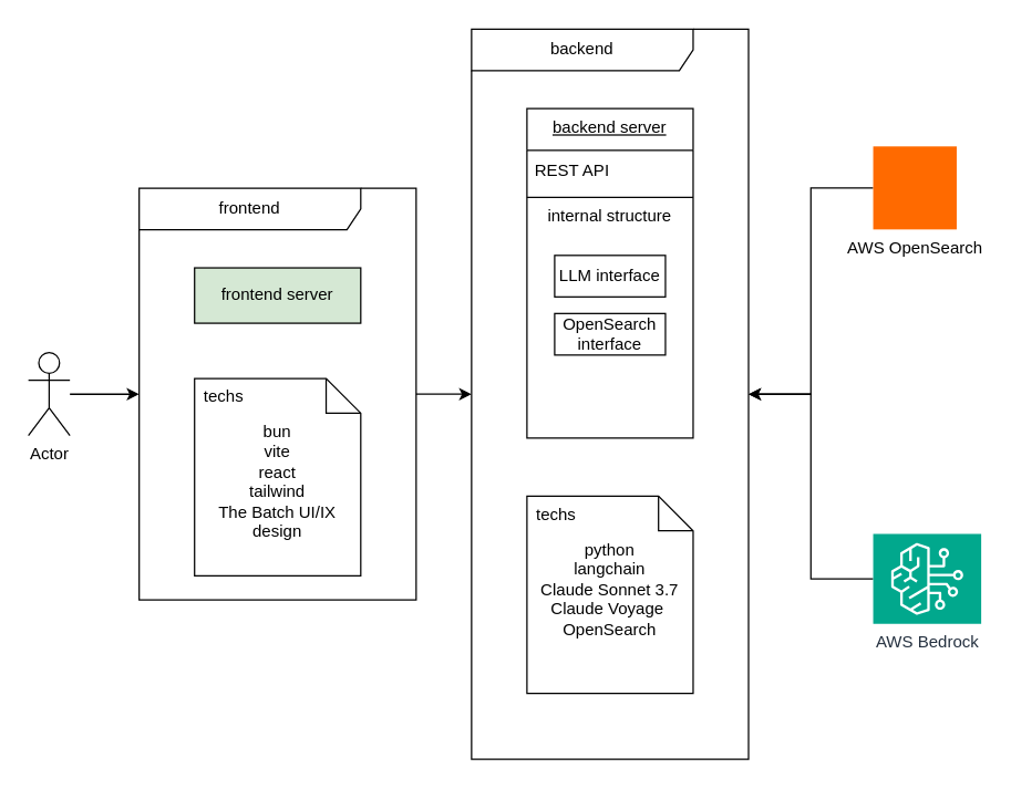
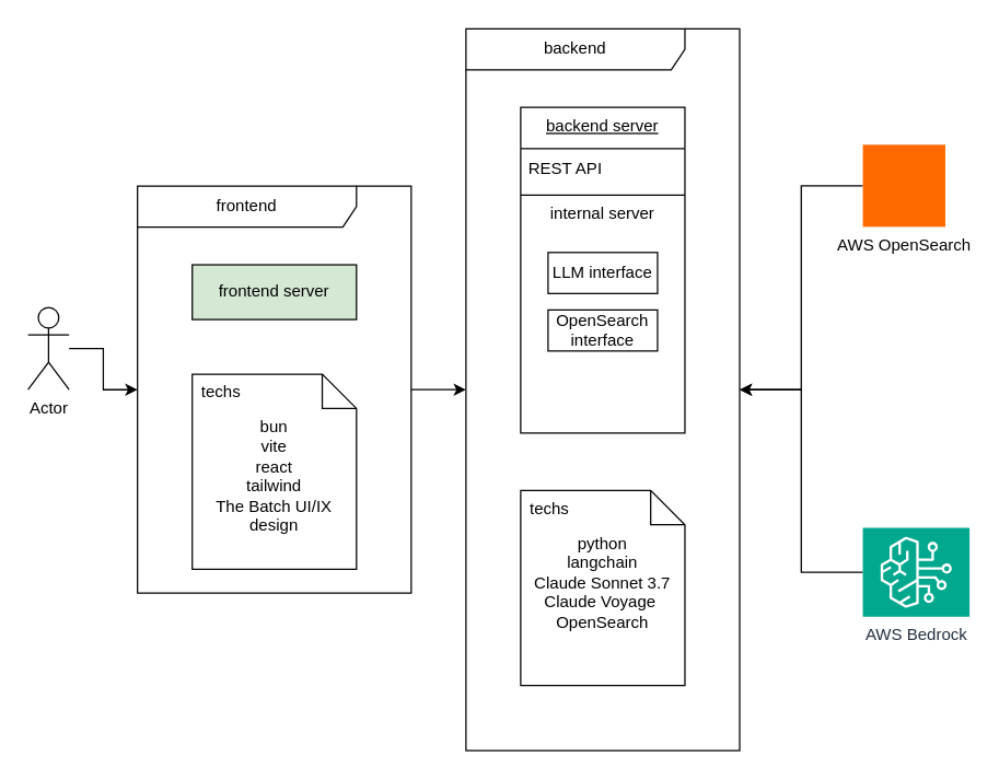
- <mxCell id="13" value="internal structure" style="html=1;strokeColor=none;fillColor=none;align=center;verticalAlign=middle;spacingLeft=4;spacingRight=4;rotatable=0;points=[[0,0.5],[1,0.5]];resizeWidth=1;whiteSpace=wrap;" vertex="1" parent="10"><mxGeometry y="68" width="120" height="20" as="geometry" /></mxCell>
+ <mxCell id="13" value="internal server" style="html=1;strokeColor=none;fillColor=none;align=center;verticalAlign=middle;spacingLeft=4;spacingRight=4;rotatable=0;points=[[0,0.5],[1,0.5]];resizeWidth=1;whiteSpace=wrap;" vertex="1" parent="10"><mxGeometry y="68" width="120" height="20" as="geometry" /></mxCell>
- <mxCell id="3" value="Actor" style="shape=umlActor;verticalLabelPosition=bottom;verticalAlign=top;html=1;" vertex="1" parent="1"><mxGeometry x="20" y="254.25" width="30" height="60" as="geometry" /></mxCell>
+ <mxCell id="3" value="Actor" style="shape=umlActor;verticalLabelPosition=bottom;verticalAlign=top;html=1;" vertex="1" parent="1"><mxGeometry x="20" y="224.25" width="30" height="60" as="geometry" /></mxCell>
